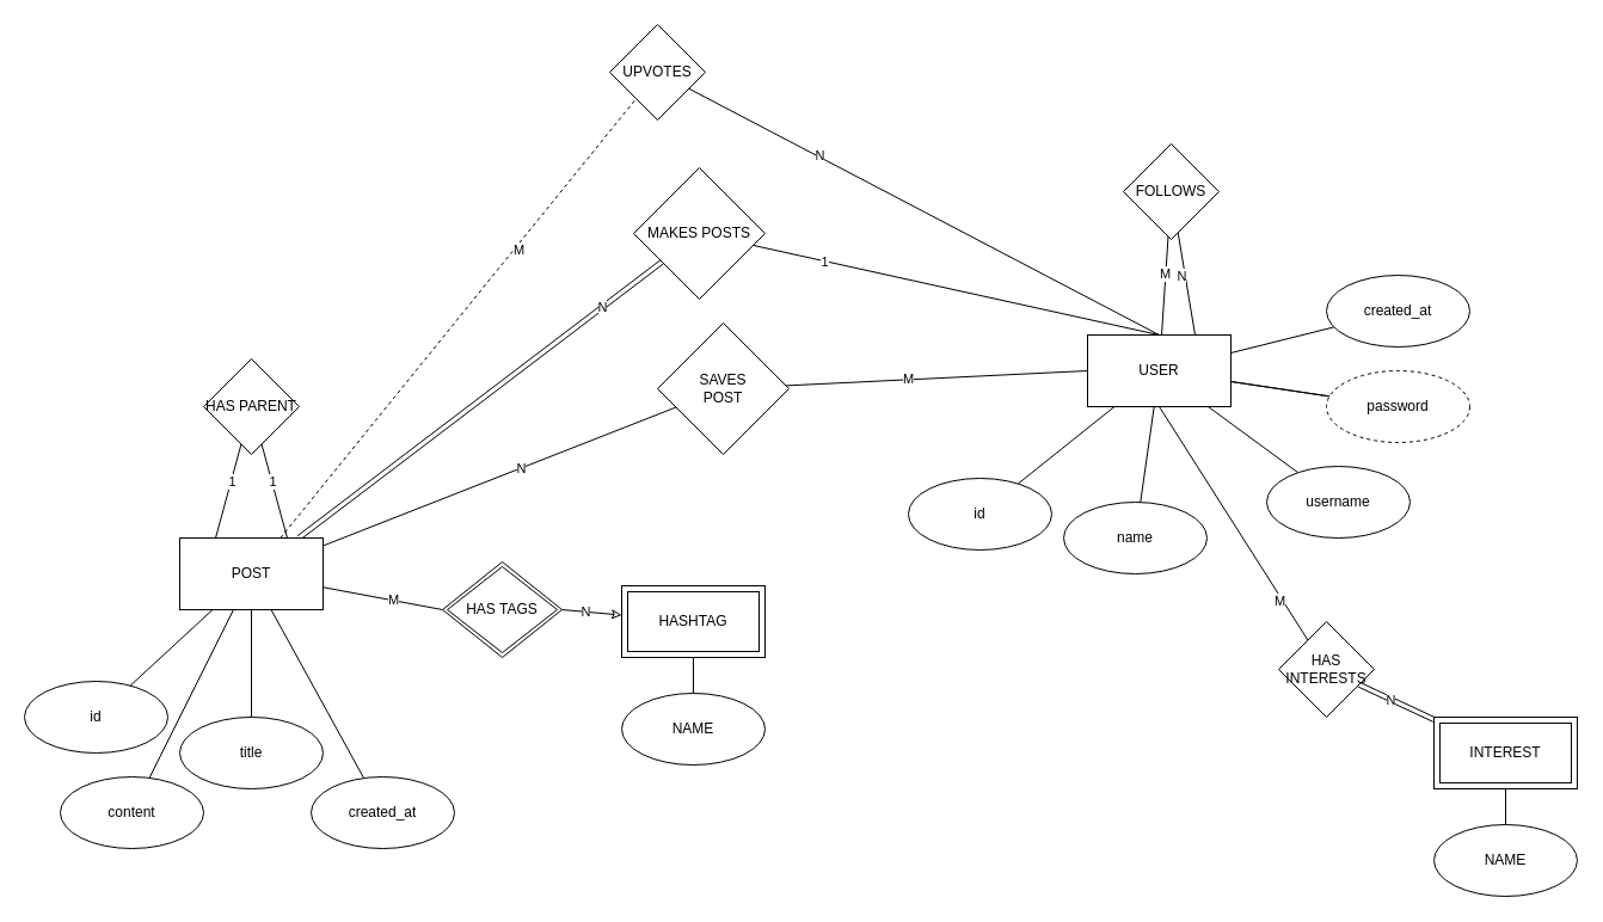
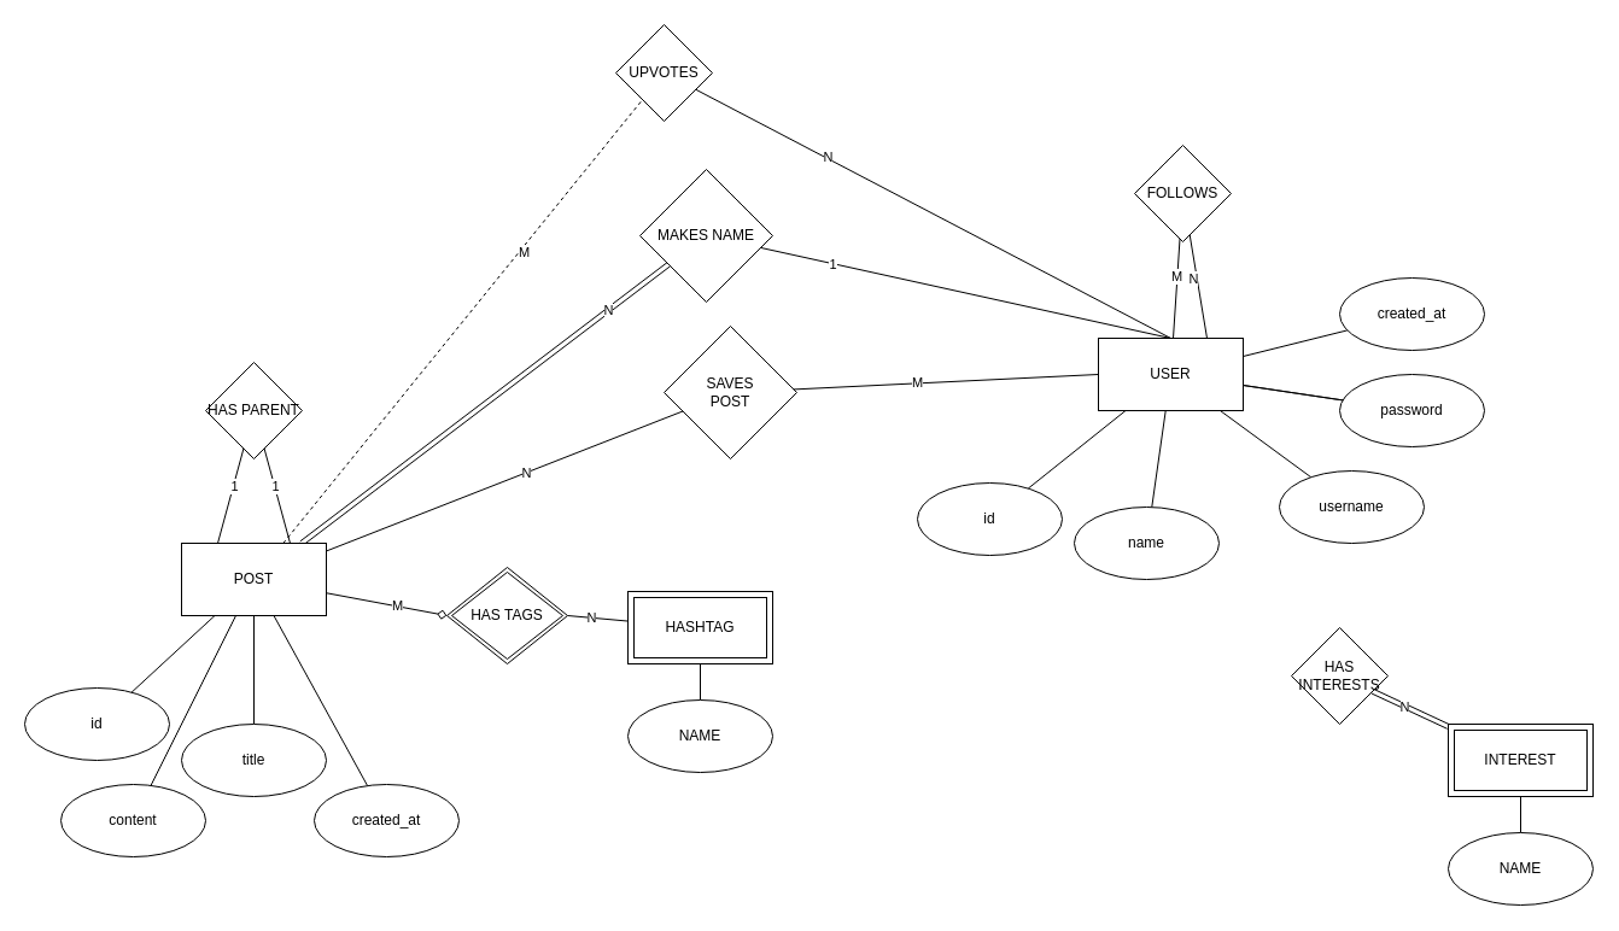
- <mxCell id="37" value="MAKES POSTS" style="rhombus;whiteSpace=wrap;html=1;rounded=0;" vertex="1" parent="1"><mxGeometry x="530" y="140" width="110" height="110" as="geometry" /></mxCell>
+ <mxCell id="37" value="MAKES NAME" style="rhombus;whiteSpace=wrap;html=1;rounded=0;" vertex="1" parent="1"><mxGeometry x="530" y="140" width="110" height="110" as="geometry" /></mxCell>
- <mxCell id="14" value="password" style="ellipse;whiteSpace=wrap;html=1;rounded=0;dashed=1;" vertex="1" parent="1"><mxGeometry x="1110" y="310" width="120" height="60" as="geometry" /></mxCell>
+ <mxCell id="14" value="password" style="ellipse;whiteSpace=wrap;html=1;rounded=0;" vertex="1" parent="1"><mxGeometry x="1110" y="310" width="120" height="60" as="geometry" /></mxCell>
- <mxCell id="54" style="edgeStyle=none;rounded=0;orthogonalLoop=1;jettySize=auto;html=1;entryX=0.5;entryY=1;entryDx=0;entryDy=0;endArrow=none;endFill=0;" edge="1" parent="1" source="56" target="10"><mxGeometry relative="1" as="geometry" /></mxCell>
- <mxCell id="55" value="M" style="edgeLabel;html=1;align=center;verticalAlign=middle;resizable=0;points=[];" vertex="1" connectable="0" parent="54"><mxGeometry x="-0.645" y="2" relative="1" as="geometry"><mxPoint as="offset" /></mxGeometry></mxCell>
- <mxCell id="24" value="" style="edgeStyle=none;rounded=0;orthogonalLoop=1;jettySize=auto;html=1;endArrow=none;endFill=0;entryX=0;entryY=0.5;entryDx=0;entryDy=0;" edge="1" parent="1" source="30" target="63"><mxGeometry relative="1" as="geometry"><mxPoint x="393.333" y="496.667" as="targetPoint" /></mxGeometry></mxCell>
+ <mxCell id="24" value="" style="edgeStyle=none;rounded=0;orthogonalLoop=1;jettySize=auto;html=1;endArrow=diamond;endFill=0;entryX=0;entryY=0.5;entryDx=0;entryDy=0;" edge="1" parent="1" source="30" target="63"><mxGeometry relative="1" as="geometry"><mxPoint x="393.333" y="496.667" as="targetPoint" /></mxGeometry></mxCell>
- <mxCell id="47" value="" style="edgeStyle=none;rounded=0;orthogonalLoop=1;jettySize=auto;html=1;endArrow=classic;endFill=0;exitX=1;exitY=0.5;exitDx=0;exitDy=0;" edge="1" parent="1" source="63" target="46"><mxGeometry relative="1" as="geometry"><mxPoint x="465.294" y="504.706" as="sourcePoint" /></mxGeometry></mxCell>
+ <mxCell id="47" value="" style="edgeStyle=none;rounded=0;orthogonalLoop=1;jettySize=auto;html=1;endArrow=none;endFill=0;exitX=1;exitY=0.5;exitDx=0;exitDy=0;" edge="1" parent="1" source="63" target="46"><mxGeometry relative="1" as="geometry"><mxPoint x="465.294" y="504.706" as="sourcePoint" /></mxGeometry></mxCell>
